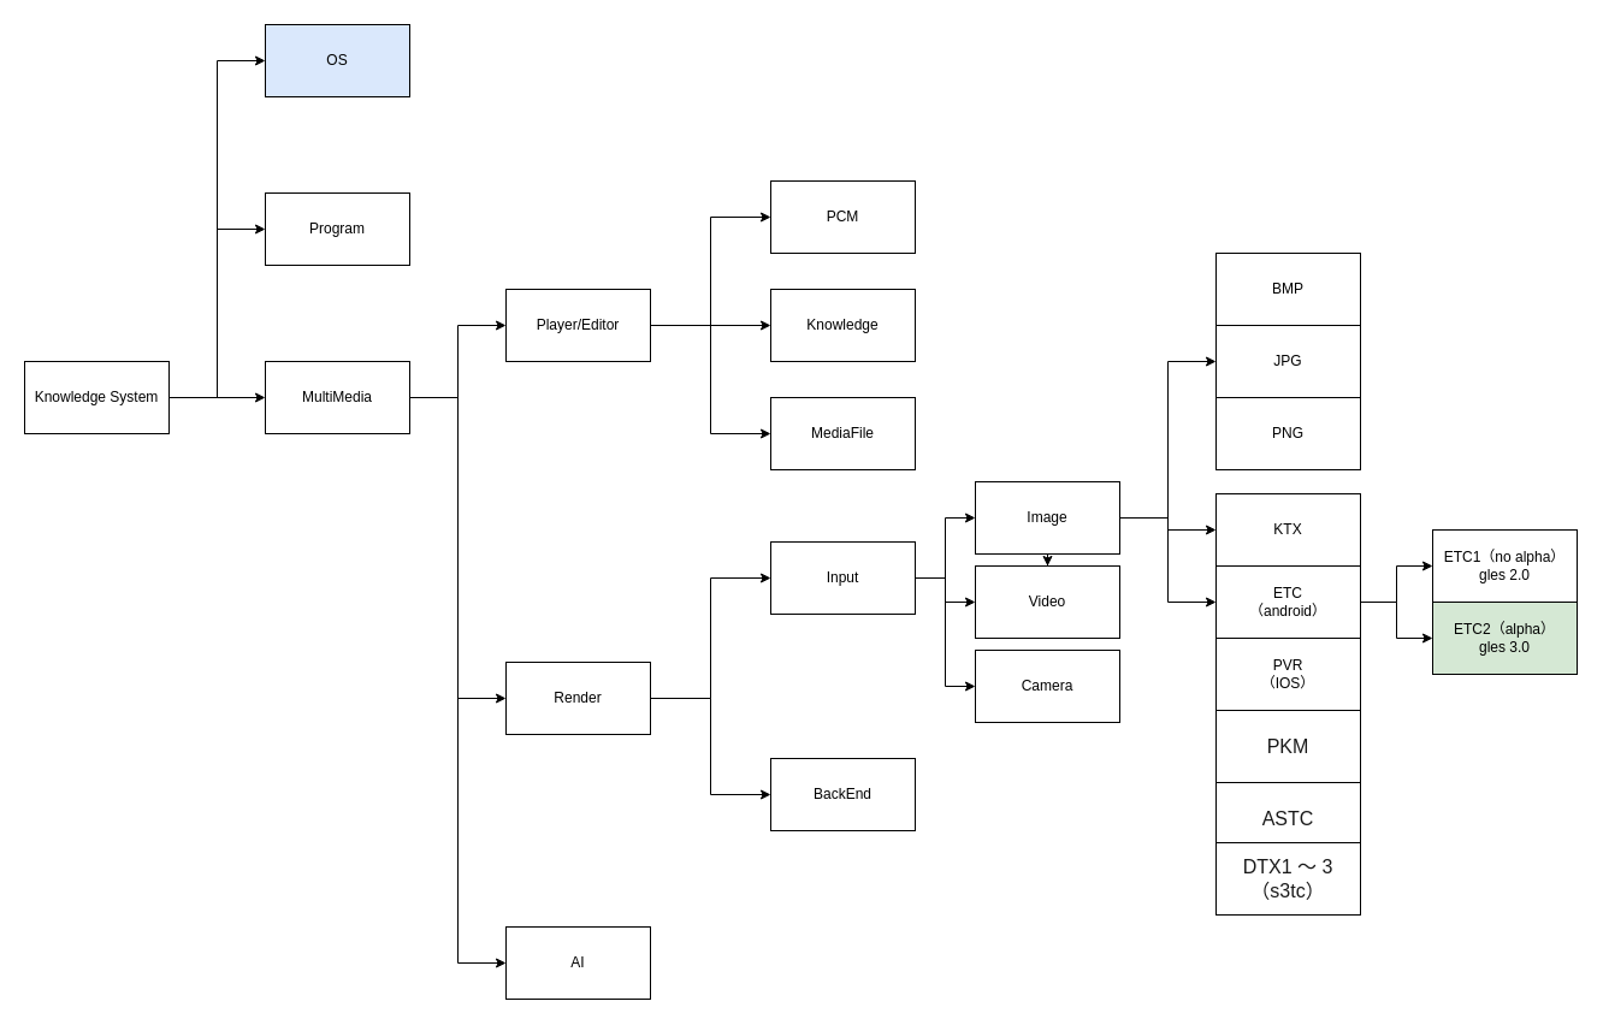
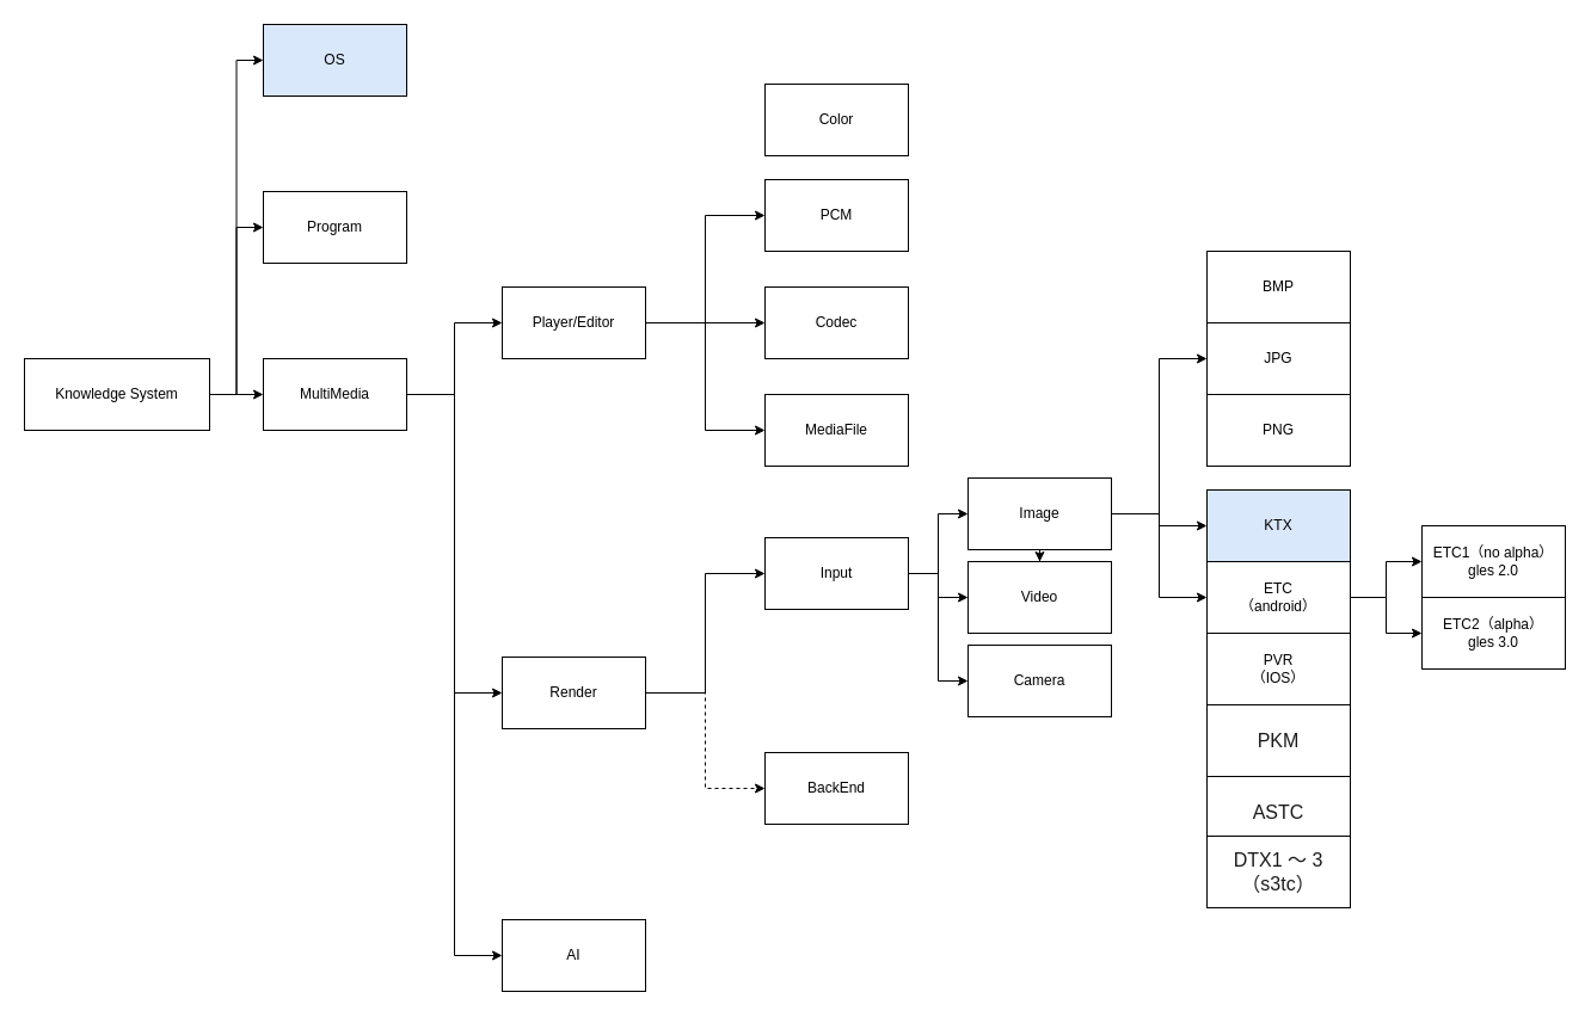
+ <mxCell id="19" value="Color" style="whiteSpace=wrap;html=1;" vertex="1" parent="1"><mxGeometry x="640" y="70" width="120" height="60" as="geometry" /></mxCell>
- <mxCell id="21" value="Knowledge" style="whiteSpace=wrap;html=1;" vertex="1" parent="1"><mxGeometry x="640" y="240" width="120" height="60" as="geometry" /></mxCell>
+ <mxCell id="21" value="Codec" style="whiteSpace=wrap;html=1;" vertex="1" parent="1"><mxGeometry x="640" y="240" width="120" height="60" as="geometry" /></mxCell>
- <mxCell id="5" value="Knowledge System" style="whiteSpace=wrap;html=1;" vertex="1" parent="1"><mxGeometry x="20" y="300" width="120" height="60" as="geometry" /></mxCell>
+ <mxCell id="5" value="Knowledge System" style="whiteSpace=wrap;html=1;" vertex="1" parent="1"><mxGeometry x="20" y="300" width="155" height="60" as="geometry" /></mxCell>
- <mxCell id="38" value="KTX" style="whiteSpace=wrap;html=1;" vertex="1" parent="1"><mxGeometry x="1010" y="410" width="120" height="60" as="geometry" /></mxCell>
+ <mxCell id="38" value="KTX" style="whiteSpace=wrap;html=1;fillColor=#dae8fc;" vertex="1" parent="1"><mxGeometry x="1010" y="410" width="120" height="60" as="geometry" /></mxCell>
- <mxCell id="43" value="ETC2（alpha）&lt;br&gt;gles 3.0" style="whiteSpace=wrap;html=1;fillColor=#d5e8d4;" vertex="1" parent="1"><mxGeometry x="1190" y="500" width="120" height="60" as="geometry" /></mxCell>
+ <mxCell id="43" value="ETC2（alpha）&lt;br&gt;gles 3.0" style="whiteSpace=wrap;html=1;" vertex="1" parent="1"><mxGeometry x="1190" y="500" width="120" height="60" as="geometry" /></mxCell>
- <mxCell id="16" style="edgeStyle=orthogonalEdgeStyle;rounded=0;orthogonalLoop=1;jettySize=auto;html=1;entryX=0;entryY=0.5;entryDx=0;entryDy=0;" edge="1" parent="1" source="17" target="35"><mxGeometry relative="1" as="geometry" /></mxCell>
+ <mxCell id="16" style="edgeStyle=orthogonalEdgeStyle;rounded=0;orthogonalLoop=1;jettySize=auto;html=1;entryX=0;entryY=0.5;entryDx=0;entryDy=0;dashed=1;" edge="1" parent="1" source="17" target="35"><mxGeometry relative="1" as="geometry" /></mxCell>
